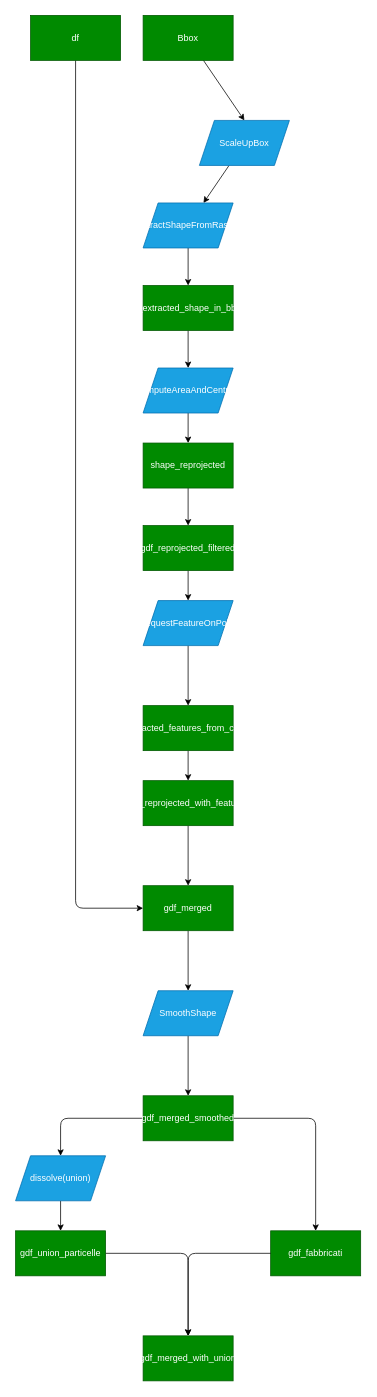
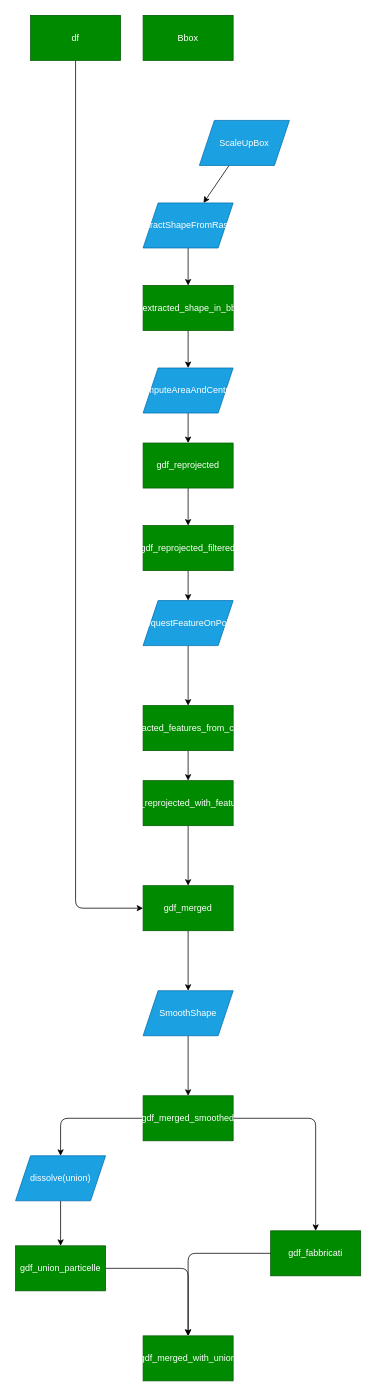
- <mxCell id="4" value="" style="edgeStyle=none;html=1;entryX=0.5;entryY=0;entryDx=0;entryDy=0;" edge="1" parent="1" source="5" target="9"><mxGeometry relative="1" as="geometry"><mxPoint x="250" y="160" as="targetPoint" /></mxGeometry></mxCell>
- <mxCell id="15" value="shape_reprojected" style="whiteSpace=wrap;html=1;fillColor=#008a00;strokeColor=#005700;fontColor=#ffffff;rounded=0;" vertex="1" parent="1"><mxGeometry x="190" y="590" width="120" height="60" as="geometry" /></mxCell>
+ <mxCell id="15" value="gdf_reprojected" style="whiteSpace=wrap;html=1;fillColor=#008a00;strokeColor=#005700;fontColor=#ffffff;rounded=0;" vertex="1" parent="1"><mxGeometry x="190" y="590" width="120" height="60" as="geometry" /></mxCell>
- <mxCell id="35" value="gdf_union_particelle" style="whiteSpace=wrap;html=1;fillColor=#008a00;strokeColor=#005700;fontColor=#ffffff;rounded=0;" vertex="1" parent="1"><mxGeometry x="20" y="1640" width="120" height="60" as="geometry" /></mxCell>
+ <mxCell id="35" value="gdf_union_particelle" style="whiteSpace=wrap;html=1;fillColor=#008a00;strokeColor=#005700;fontColor=#ffffff;rounded=0;" vertex="1" parent="1"><mxGeometry x="20" y="1660" width="120" height="60" as="geometry" /></mxCell>
